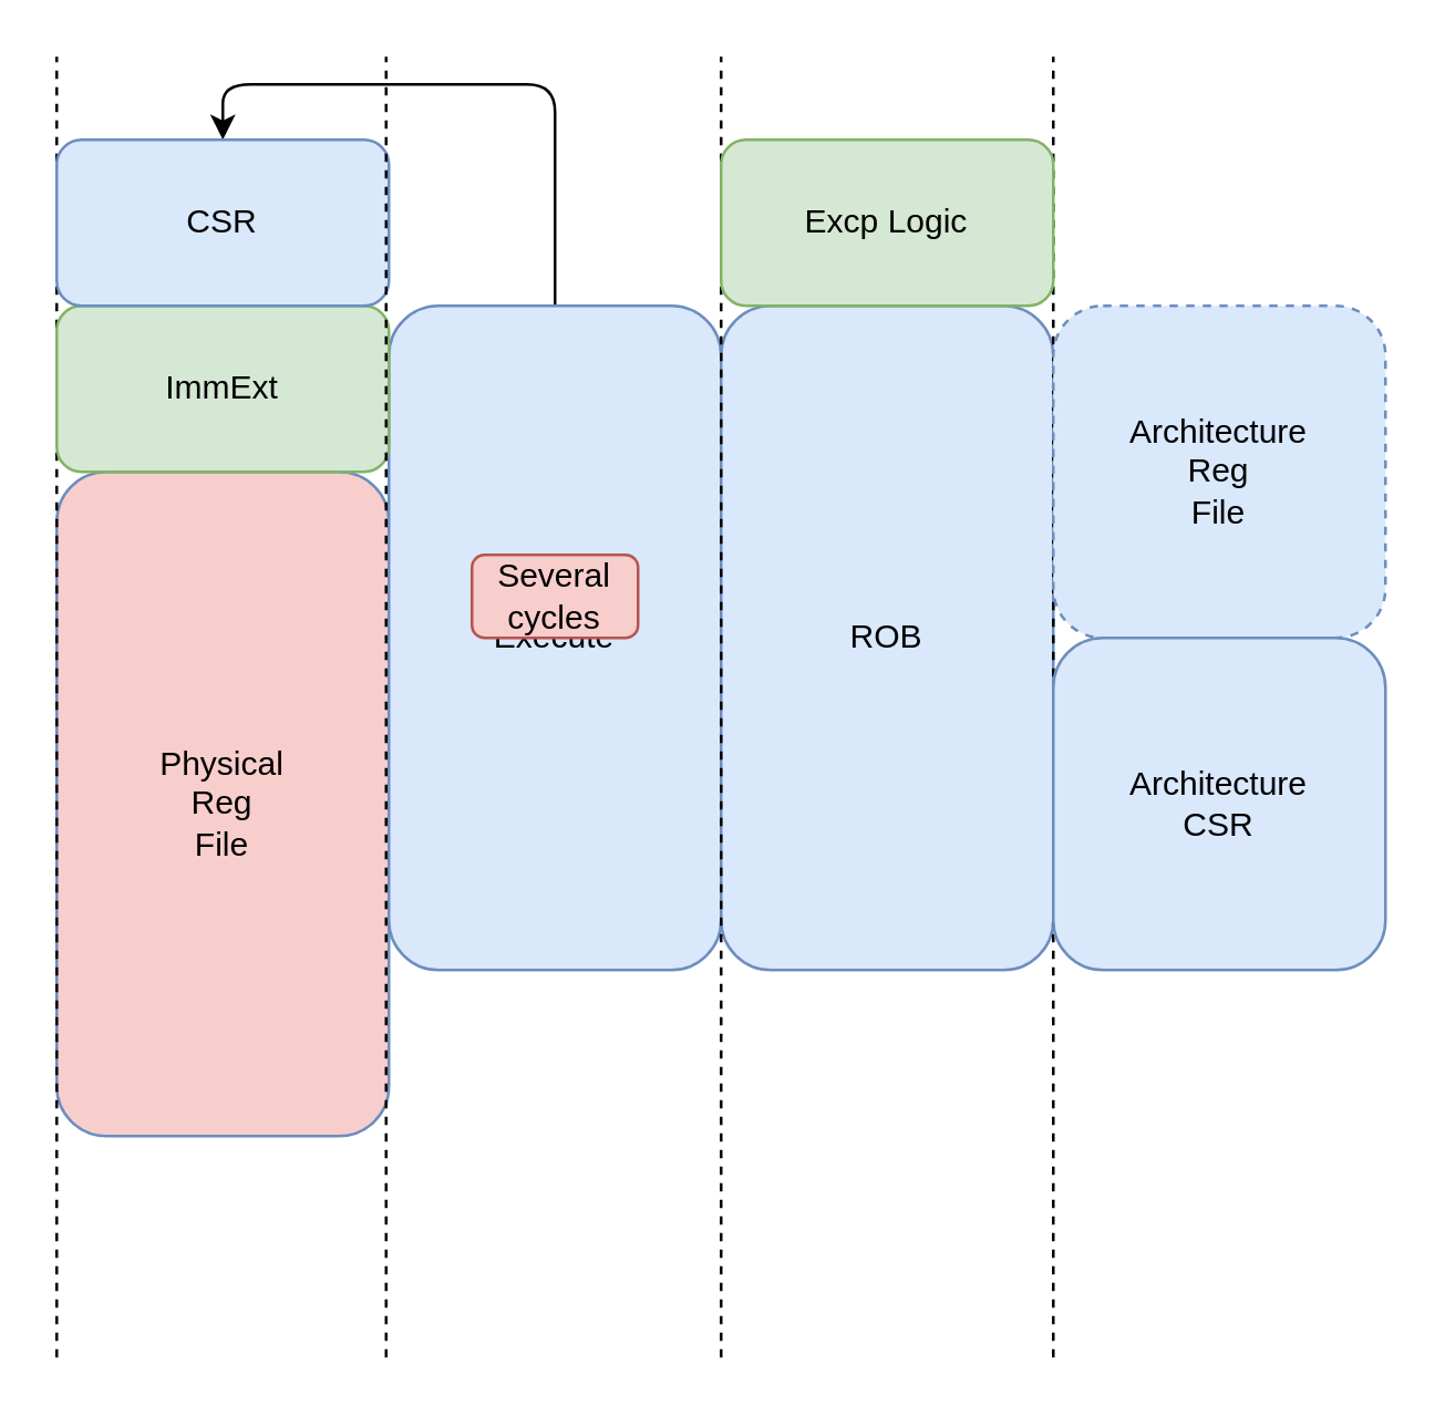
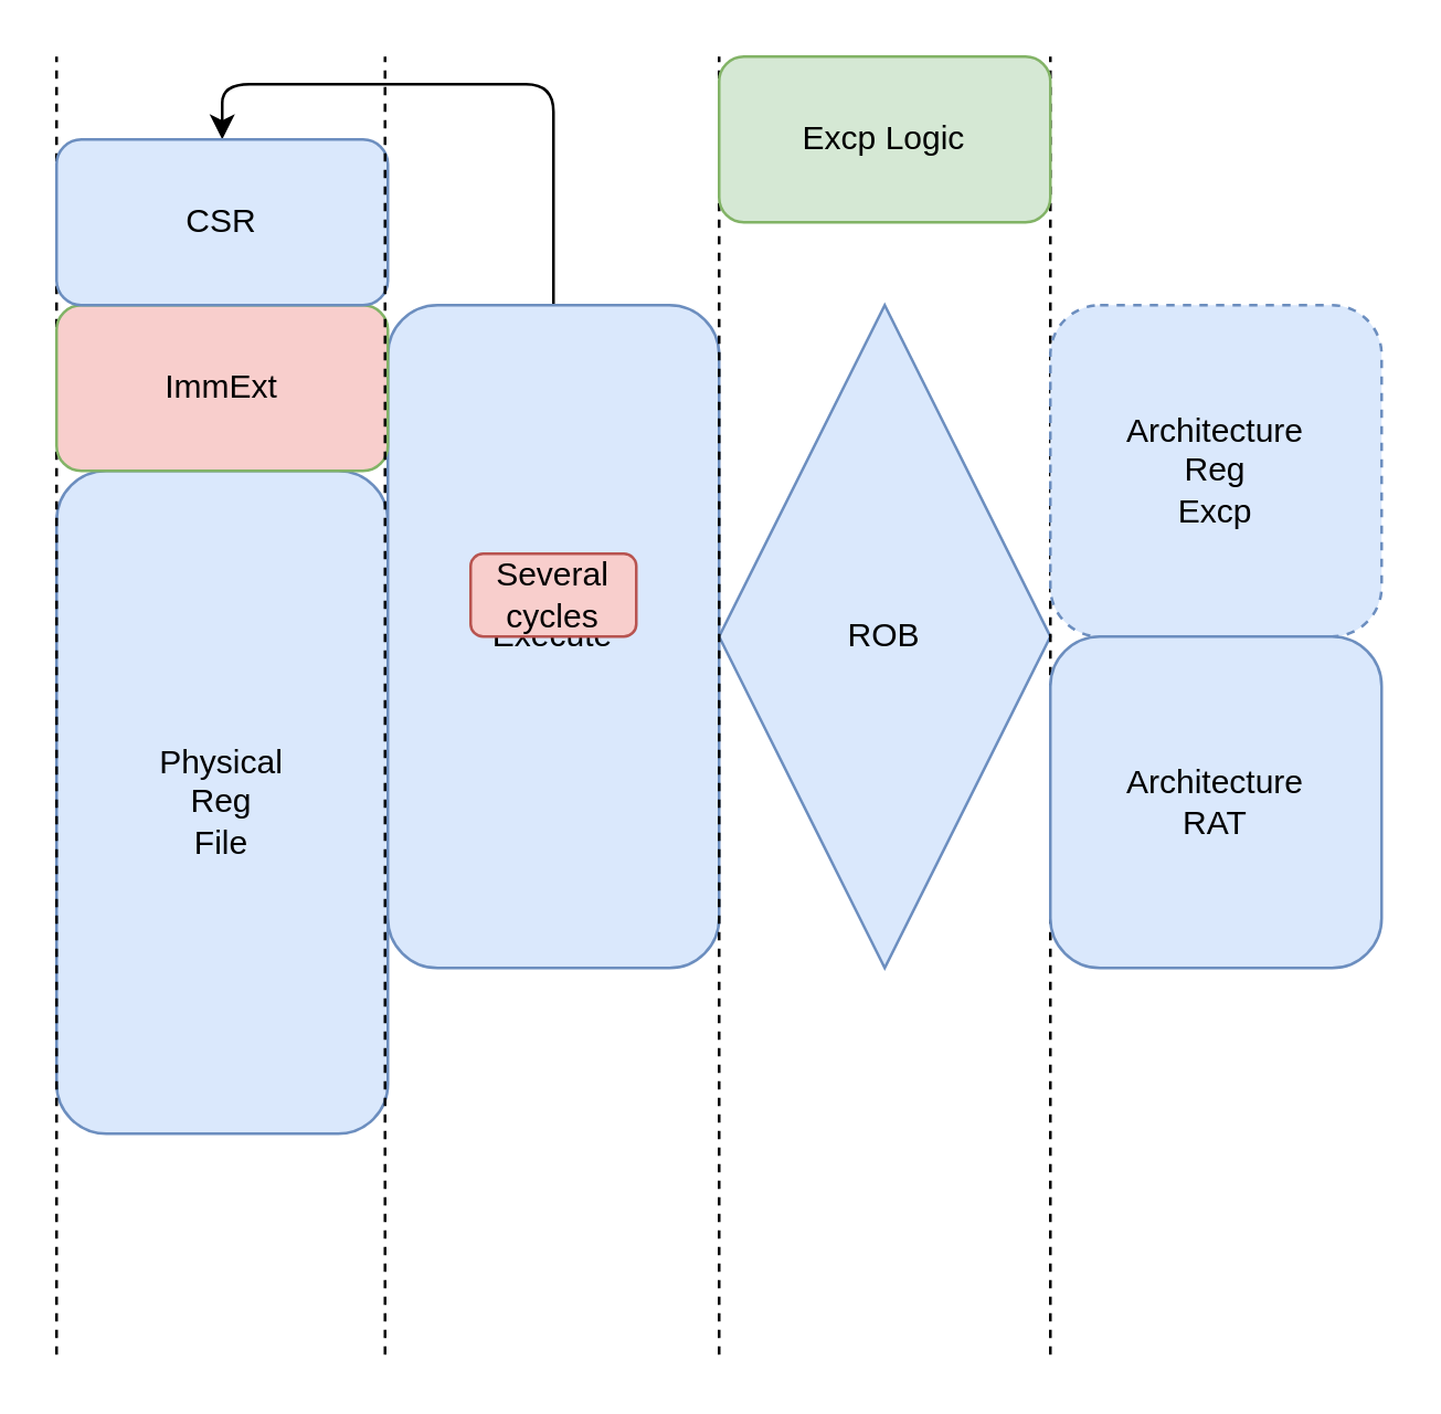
- <mxCell id="13" value="Excp Logic" style="rounded=1;whiteSpace=wrap;html=1;fillColor=#d5e8d4;strokeColor=#82b366;" vertex="1" parent="1"><mxGeometry x="260" y="50" width="120" height="60" as="geometry" /></mxCell>
+ <mxCell id="13" value="Excp Logic" style="rounded=1;whiteSpace=wrap;html=1;fillColor=#d5e8d4;strokeColor=#82b366;" vertex="1" parent="1"><mxGeometry x="260" y="20" width="120" height="60" as="geometry" /></mxCell>
- <mxCell id="7" value="ImmExt" style="rounded=1;whiteSpace=wrap;html=1;fillColor=#d5e8d4;strokeColor=#82b366;" vertex="1" parent="1"><mxGeometry x="20" y="110" width="120" height="60" as="geometry" /></mxCell>
+ <mxCell id="7" value="ImmExt" style="rounded=1;whiteSpace=wrap;html=1;fillColor=#f8cecc;strokeColor=#82b366;" vertex="1" parent="1"><mxGeometry x="20" y="110" width="120" height="60" as="geometry" /></mxCell>
- <mxCell id="14" value="&lt;div&gt;Architecture&lt;/div&gt;&lt;div&gt;Reg&lt;/div&gt;&lt;div&gt;File&lt;/div&gt;" style="rounded=1;whiteSpace=wrap;html=1;fillColor=#dae8fc;strokeColor=#6c8ebf;dashed=1;" vertex="1" parent="1"><mxGeometry x="380" y="110" width="120" height="120" as="geometry" /></mxCell>
+ <mxCell id="14" value="&lt;div&gt;Architecture&lt;/div&gt;&lt;div&gt;Reg&lt;/div&gt;&lt;div&gt;Excp&lt;/div&gt;" style="rounded=1;whiteSpace=wrap;html=1;fillColor=#dae8fc;strokeColor=#6c8ebf;dashed=1;" vertex="1" parent="1"><mxGeometry x="380" y="110" width="120" height="120" as="geometry" /></mxCell>
- <mxCell id="5" value="ROB" style="rounded=1;whiteSpace=wrap;html=1;fillColor=#dae8fc;strokeColor=#6c8ebf;" vertex="1" parent="1"><mxGeometry x="260" y="110" width="120" height="240" as="geometry" /></mxCell>
+ <mxCell id="5" value="ROB" style="rhombus;whiteSpace=wrap;html=1;fillColor=#dae8fc;strokeColor=#6c8ebf;" vertex="1" parent="1"><mxGeometry x="260" y="110" width="120" height="240" as="geometry" /></mxCell>
- <mxCell id="2" value="Physical&lt;div&gt;Reg&lt;/div&gt;&lt;div&gt;File&lt;/div&gt;" style="rounded=1;whiteSpace=wrap;html=1;fillColor=#f8cecc;strokeColor=#6c8ebf;" vertex="1" parent="1"><mxGeometry x="20" y="170" width="120" height="240" as="geometry" /></mxCell>
+ <mxCell id="2" value="Physical&lt;div&gt;Reg&lt;/div&gt;&lt;div&gt;File&lt;/div&gt;" style="rounded=1;whiteSpace=wrap;html=1;fillColor=#dae8fc;strokeColor=#6c8ebf;" vertex="1" parent="1"><mxGeometry x="20" y="170" width="120" height="240" as="geometry" /></mxCell>
- <mxCell id="15" value="&lt;div&gt;Architecture&lt;/div&gt;&lt;div&gt;CSR&lt;/div&gt;" style="rounded=1;whiteSpace=wrap;html=1;fillColor=#dae8fc;strokeColor=#6c8ebf;" vertex="1" parent="1"><mxGeometry x="380" y="230" width="120" height="120" as="geometry" /></mxCell>
+ <mxCell id="15" value="&lt;div&gt;Architecture&lt;/div&gt;&lt;div&gt;RAT&lt;/div&gt;" style="rounded=1;whiteSpace=wrap;html=1;fillColor=#dae8fc;strokeColor=#6c8ebf;" vertex="1" parent="1"><mxGeometry x="380" y="230" width="120" height="120" as="geometry" /></mxCell>
